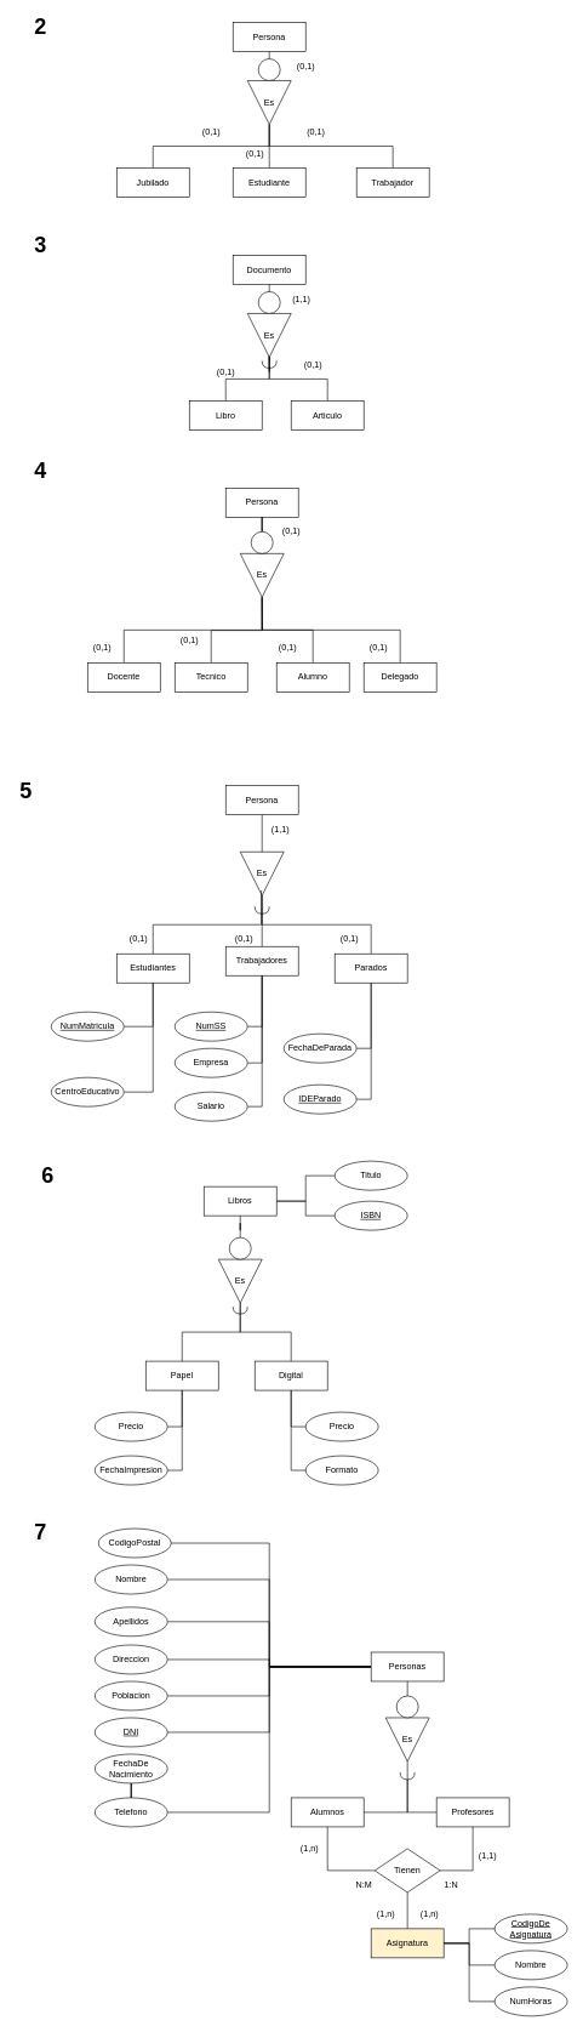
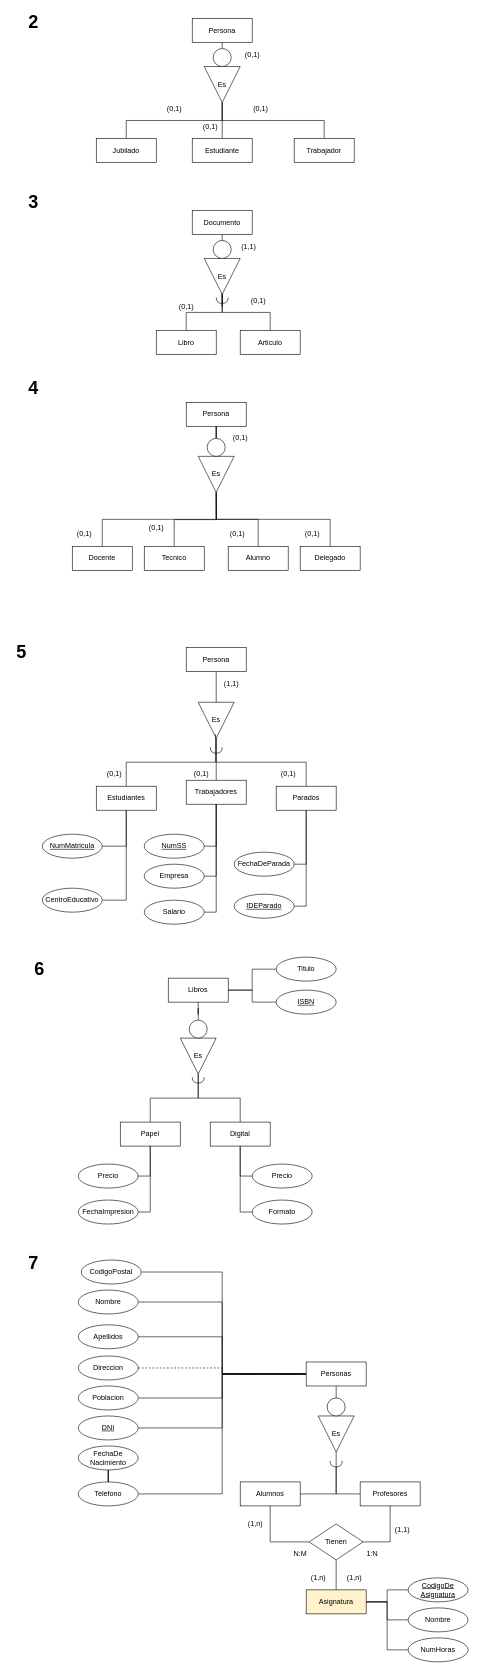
- <mxCell id="118" style="edgeStyle=orthogonalEdgeStyle;rounded=0;orthogonalLoop=1;jettySize=auto;html=1;entryX=0;entryY=0.5;entryDx=0;entryDy=0;endArrow=none;endFill=0;" edge="1" parent="1" source="119" target="124"><mxGeometry relative="1" as="geometry" /></mxCell>
+ <mxCell id="118" style="edgeStyle=orthogonalEdgeStyle;rounded=0;orthogonalLoop=1;jettySize=auto;html=1;entryX=0;entryY=0.5;entryDx=0;entryDy=0;endArrow=none;endFill=0;dashed=1;" edge="1" parent="1" source="119" target="124"><mxGeometry relative="1" as="geometry" /></mxCell>
